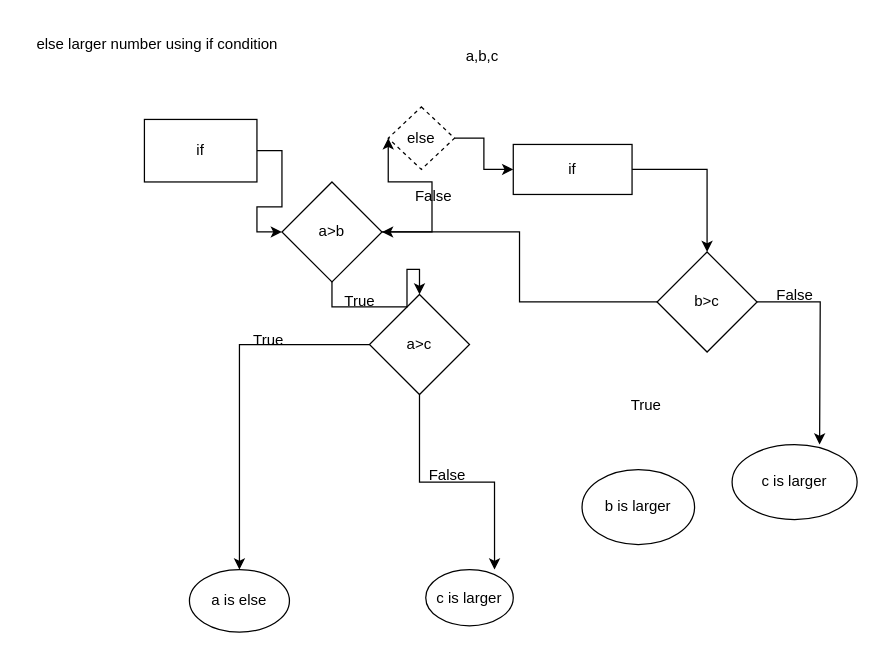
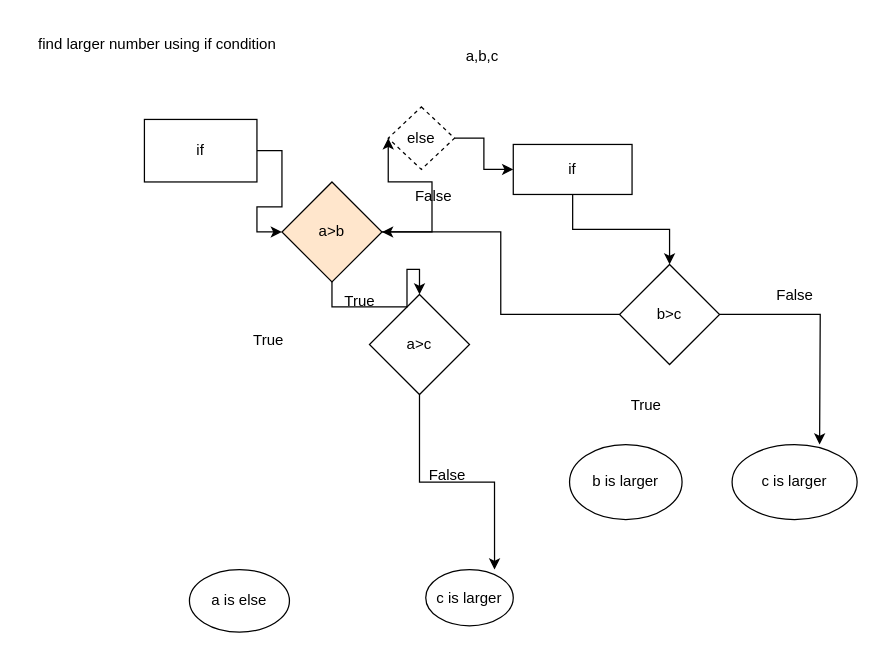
- <mxCell id="2" value="else larger number using if condition" style="text;html=1;align=center;verticalAlign=middle;resizable=0;points=[];autosize=1;strokeColor=none;fillColor=none;" vertex="1" parent="1"><mxGeometry x="20" y="20" width="210" height="30" as="geometry" /></mxCell>
+ <mxCell id="2" value="find larger number using if condition" style="text;html=1;align=center;verticalAlign=middle;resizable=0;points=[];autosize=1;strokeColor=none;fillColor=none;" vertex="1" parent="1"><mxGeometry x="20" y="20" width="210" height="30" as="geometry" /></mxCell>
- <mxCell id="8" value="a&amp;gt;b" style="rhombus;whiteSpace=wrap;html=1;" vertex="1" parent="1"><mxGeometry x="225" y="145" width="80" height="80" as="geometry" /></mxCell>
+ <mxCell id="8" value="a&amp;gt;b" style="rhombus;whiteSpace=wrap;html=1;fillColor=#ffe6cc;" vertex="1" parent="1"><mxGeometry x="225" y="145" width="80" height="80" as="geometry" /></mxCell>
- <mxCell id="21" value="b&amp;gt;c" style="rhombus;whiteSpace=wrap;html=1;" vertex="1" parent="1"><mxGeometry x="525" y="201" width="80" height="80" as="geometry" /></mxCell>
+ <mxCell id="21" value="b&amp;gt;c" style="rhombus;whiteSpace=wrap;html=1;" vertex="1" parent="1"><mxGeometry x="495" y="211" width="80" height="80" as="geometry" /></mxCell>
- <mxCell id="3" style="edgeStyle=orthogonalEdgeStyle;rounded=0;orthogonalLoop=1;jettySize=auto;html=1;entryX=0.5;entryY=0;entryDx=0;entryDy=0;" edge="1" parent="1" source="5" target="13"><mxGeometry relative="1" as="geometry" /></mxCell>
- <mxCell id="22" value="b is larger" style="ellipse;whiteSpace=wrap;html=1;" vertex="1" parent="1"><mxGeometry x="465" y="375" width="90" height="60" as="geometry" /></mxCell>
+ <mxCell id="22" value="b is larger" style="ellipse;whiteSpace=wrap;html=1;" vertex="1" parent="1"><mxGeometry x="455" y="355" width="90" height="60" as="geometry" /></mxCell>
